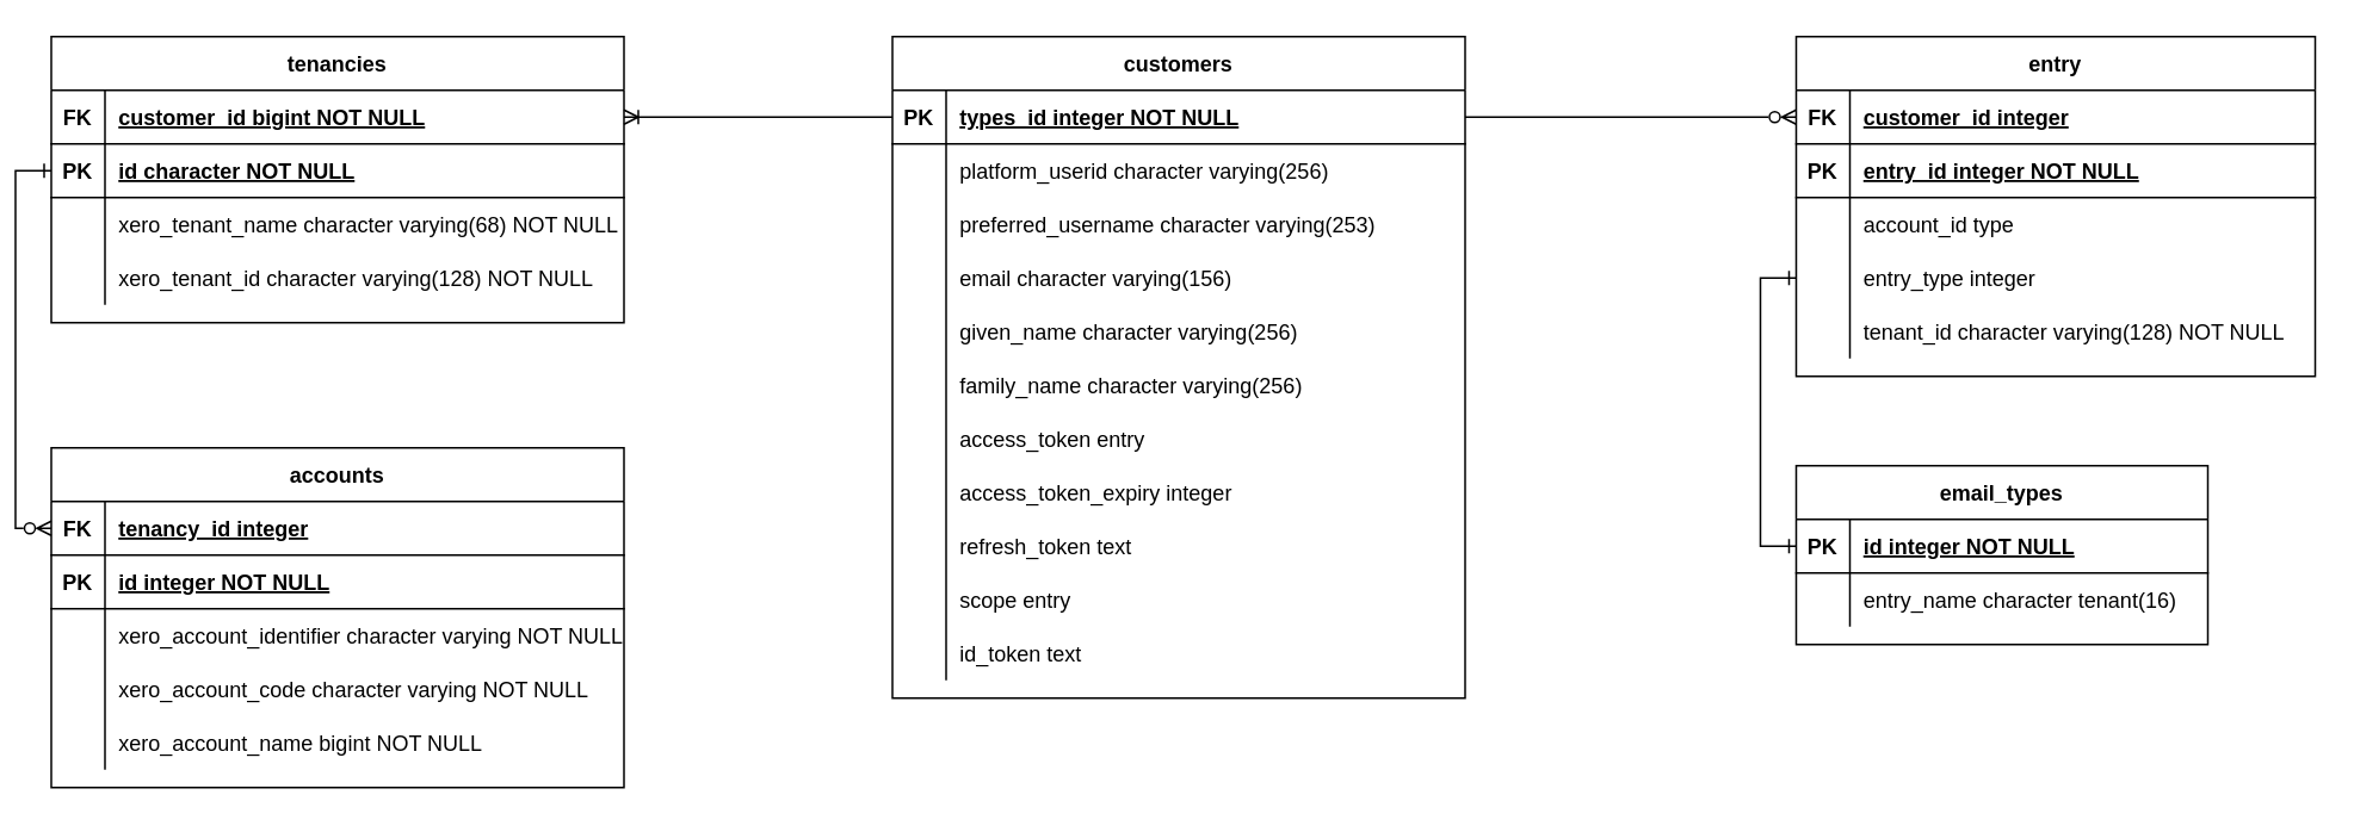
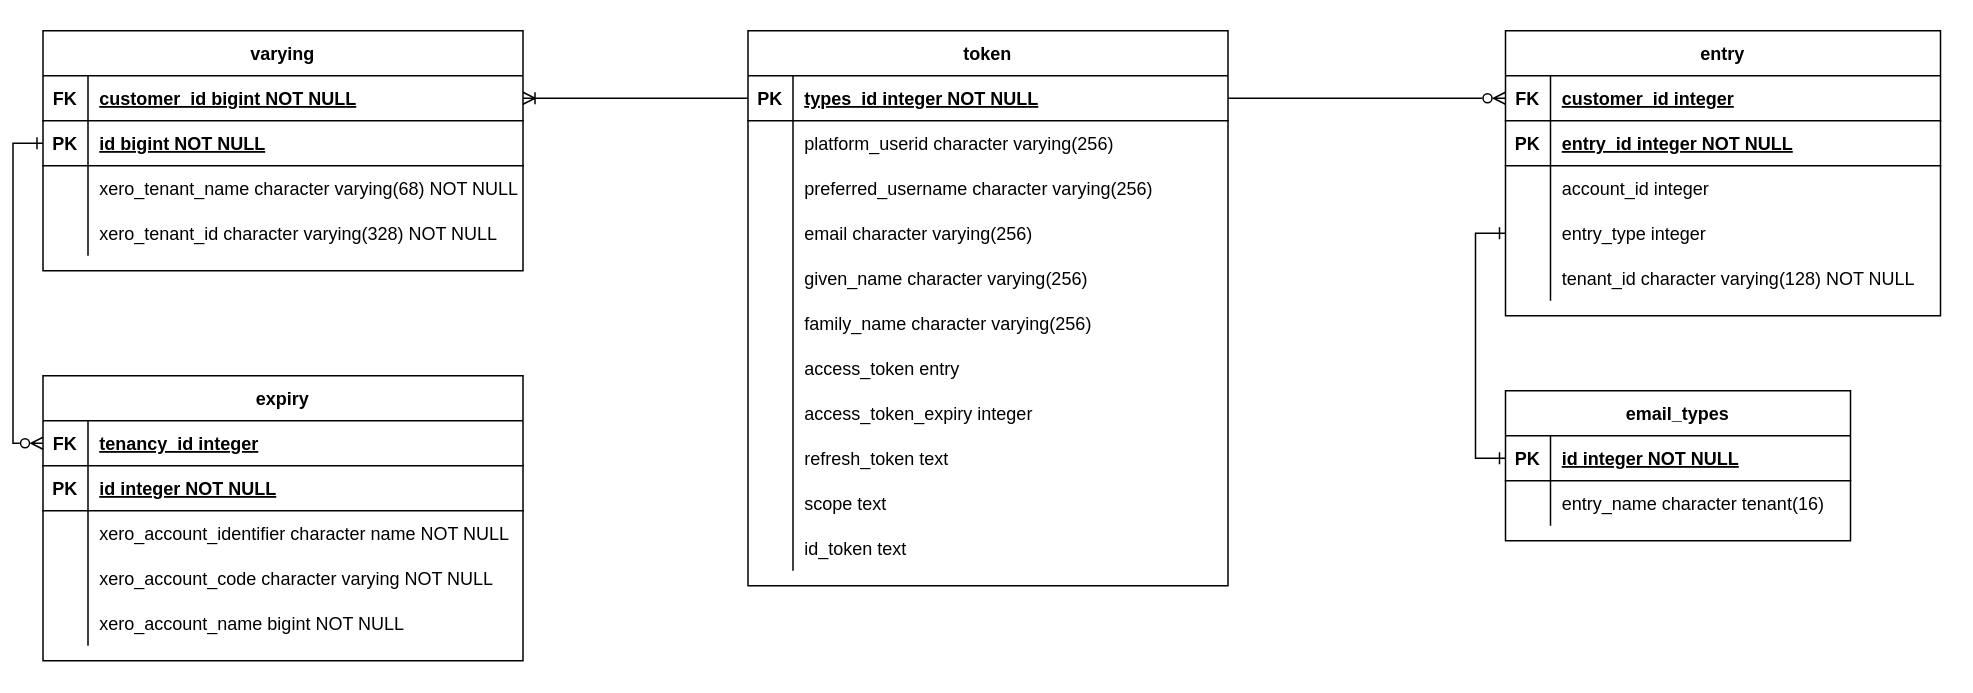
- <mxCell id="75" value="tenancies" style="shape=table;startSize=30;container=1;collapsible=1;childLayout=tableLayout;fixedRows=1;rowLines=0;fontStyle=1;align=center;resizeLast=1;" vertex="1" parent="1"><mxGeometry x="20" y="20" width="320" height="160" as="geometry" /></mxCell>
+ <mxCell id="75" value="varying" style="shape=table;startSize=30;container=1;collapsible=1;childLayout=tableLayout;fixedRows=1;rowLines=0;fontStyle=1;align=center;resizeLast=1;" vertex="1" parent="1"><mxGeometry x="20" y="20" width="320" height="160" as="geometry" /></mxCell>
- <mxCell id="18" value="customers" style="shape=table;startSize=30;container=1;collapsible=1;childLayout=tableLayout;fixedRows=1;rowLines=0;fontStyle=1;align=center;resizeLast=1;" vertex="1" parent="1"><mxGeometry x="490" y="20" width="320" height="370" as="geometry" /></mxCell>
+ <mxCell id="18" value="token" style="shape=table;startSize=30;container=1;collapsible=1;childLayout=tableLayout;fixedRows=1;rowLines=0;fontStyle=1;align=center;resizeLast=1;" vertex="1" parent="1"><mxGeometry x="490" y="20" width="320" height="370" as="geometry" /></mxCell>
- <mxCell id="81" value="id character NOT NULL" style="shape=partialRectangle;overflow=hidden;connectable=0;fillColor=none;align=left;top=0;left=0;bottom=0;right=0;spacingLeft=6;fontStyle=5;" vertex="1" parent="79"><mxGeometry x="30" width="290" height="30" as="geometry"><mxRectangle width="290" height="30" as="alternateBounds" /></mxGeometry></mxCell>
+ <mxCell id="81" value="id bigint NOT NULL" style="shape=partialRectangle;overflow=hidden;connectable=0;fillColor=none;align=left;top=0;left=0;bottom=0;right=0;spacingLeft=6;fontStyle=5;" vertex="1" parent="79"><mxGeometry x="30" width="290" height="30" as="geometry"><mxRectangle width="290" height="30" as="alternateBounds" /></mxGeometry></mxCell>
- <mxCell id="27" value="preferred_username character varying(253)" style="shape=partialRectangle;overflow=hidden;connectable=0;fillColor=none;align=left;top=0;left=0;bottom=0;right=0;spacingLeft=6;" vertex="1" parent="25"><mxGeometry x="30" width="290" height="30" as="geometry"><mxRectangle width="290" height="30" as="alternateBounds" /></mxGeometry></mxCell>
+ <mxCell id="27" value="preferred_username character varying(256)" style="shape=partialRectangle;overflow=hidden;connectable=0;fillColor=none;align=left;top=0;left=0;bottom=0;right=0;spacingLeft=6;" vertex="1" parent="25"><mxGeometry x="30" width="290" height="30" as="geometry"><mxRectangle width="290" height="30" as="alternateBounds" /></mxGeometry></mxCell>
- <mxCell id="61" value="account_id type" style="shape=partialRectangle;overflow=hidden;connectable=0;fillColor=none;align=left;top=0;left=0;bottom=0;right=0;spacingLeft=6;" vertex="1" parent="59"><mxGeometry x="30" width="260" height="30" as="geometry"><mxRectangle width="260" height="30" as="alternateBounds" /></mxGeometry></mxCell>
+ <mxCell id="61" value="account_id integer" style="shape=partialRectangle;overflow=hidden;connectable=0;fillColor=none;align=left;top=0;left=0;bottom=0;right=0;spacingLeft=6;" vertex="1" parent="59"><mxGeometry x="30" width="260" height="30" as="geometry"><mxRectangle width="260" height="30" as="alternateBounds" /></mxGeometry></mxCell>
- <mxCell id="87" value="xero_tenant_id character varying(128) NOT NULL" style="shape=partialRectangle;overflow=hidden;connectable=0;fillColor=none;align=left;top=0;left=0;bottom=0;right=0;spacingLeft=6;" vertex="1" parent="85"><mxGeometry x="30" width="290" height="30" as="geometry"><mxRectangle width="290" height="30" as="alternateBounds" /></mxGeometry></mxCell>
+ <mxCell id="87" value="xero_tenant_id character varying(328) NOT NULL" style="shape=partialRectangle;overflow=hidden;connectable=0;fillColor=none;align=left;top=0;left=0;bottom=0;right=0;spacingLeft=6;" vertex="1" parent="85"><mxGeometry x="30" width="290" height="30" as="geometry"><mxRectangle width="290" height="30" as="alternateBounds" /></mxGeometry></mxCell>
- <mxCell id="30" value="email character varying(156)" style="shape=partialRectangle;overflow=hidden;connectable=0;fillColor=none;align=left;top=0;left=0;bottom=0;right=0;spacingLeft=6;" vertex="1" parent="28"><mxGeometry x="30" width="290" height="30" as="geometry"><mxRectangle width="290" height="30" as="alternateBounds" /></mxGeometry></mxCell>
+ <mxCell id="30" value="email character varying(256)" style="shape=partialRectangle;overflow=hidden;connectable=0;fillColor=none;align=left;top=0;left=0;bottom=0;right=0;spacingLeft=6;" vertex="1" parent="28"><mxGeometry x="30" width="290" height="30" as="geometry"><mxRectangle width="290" height="30" as="alternateBounds" /></mxGeometry></mxCell>
- <mxCell id="2" value="accounts" style="shape=table;startSize=30;container=1;collapsible=1;childLayout=tableLayout;fixedRows=1;rowLines=0;fontStyle=1;align=center;resizeLast=1;" vertex="1" parent="1"><mxGeometry x="20" y="250" width="320" height="190" as="geometry" /></mxCell>
+ <mxCell id="2" value="expiry" style="shape=table;startSize=30;container=1;collapsible=1;childLayout=tableLayout;fixedRows=1;rowLines=0;fontStyle=1;align=center;resizeLast=1;" vertex="1" parent="1"><mxGeometry x="20" y="250" width="320" height="190" as="geometry" /></mxCell>
- <mxCell id="48" value="scope entry" style="shape=partialRectangle;overflow=hidden;connectable=0;fillColor=none;align=left;top=0;left=0;bottom=0;right=0;spacingLeft=6;" vertex="1" parent="46"><mxGeometry x="30" width="290" height="30" as="geometry"><mxRectangle width="290" height="30" as="alternateBounds" /></mxGeometry></mxCell>
+ <mxCell id="48" value="scope text" style="shape=partialRectangle;overflow=hidden;connectable=0;fillColor=none;align=left;top=0;left=0;bottom=0;right=0;spacingLeft=6;" vertex="1" parent="46"><mxGeometry x="30" width="290" height="30" as="geometry"><mxRectangle width="290" height="30" as="alternateBounds" /></mxGeometry></mxCell>
- <mxCell id="11" value="xero_account_identifier character varying NOT NULL" style="shape=partialRectangle;overflow=hidden;connectable=0;fillColor=none;align=left;top=0;left=0;bottom=0;right=0;spacingLeft=6;" vertex="1" parent="9"><mxGeometry x="30" width="290" height="30" as="geometry"><mxRectangle width="290" height="30" as="alternateBounds" /></mxGeometry></mxCell>
+ <mxCell id="11" value="xero_account_identifier character name NOT NULL" style="shape=partialRectangle;overflow=hidden;connectable=0;fillColor=none;align=left;top=0;left=0;bottom=0;right=0;spacingLeft=6;" vertex="1" parent="9"><mxGeometry x="30" width="290" height="30" as="geometry"><mxRectangle width="290" height="30" as="alternateBounds" /></mxGeometry></mxCell>
